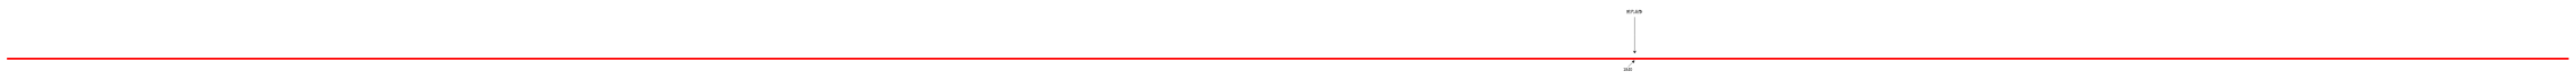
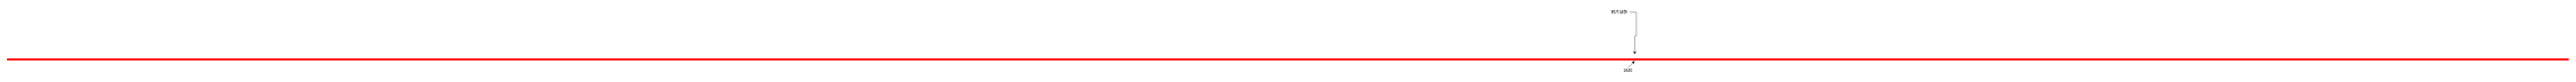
- <mxCell id="4" value="鸦片战争" style="text;html=1;strokeColor=none;fillColor=none;align=center;verticalAlign=middle;whiteSpace=wrap;rounded=0;" vertex="1" parent="1"><mxGeometry x="4800" y="20" width="60" height="30" as="geometry" /></mxCell>
+ <mxCell id="4" value="鸦片战争" style="text;html=1;strokeColor=none;fillColor=none;align=center;verticalAlign=middle;whiteSpace=wrap;rounded=0;" vertex="1" parent="1"><mxGeometry x="4755" y="20" width="60" height="30" as="geometry" /></mxCell>
